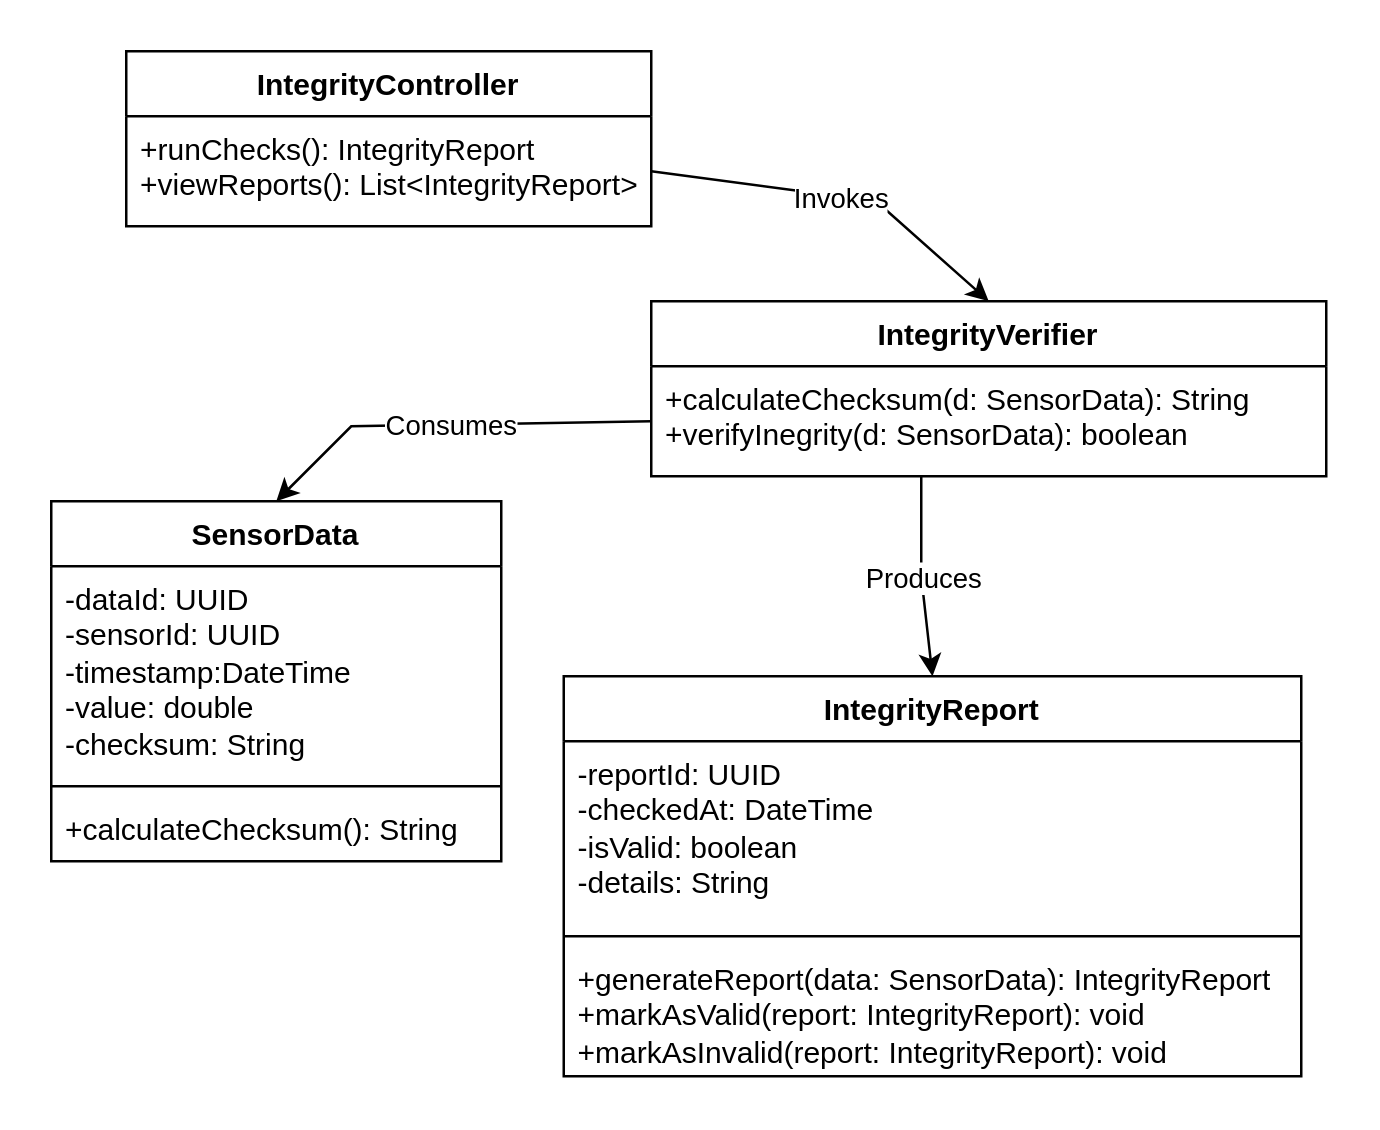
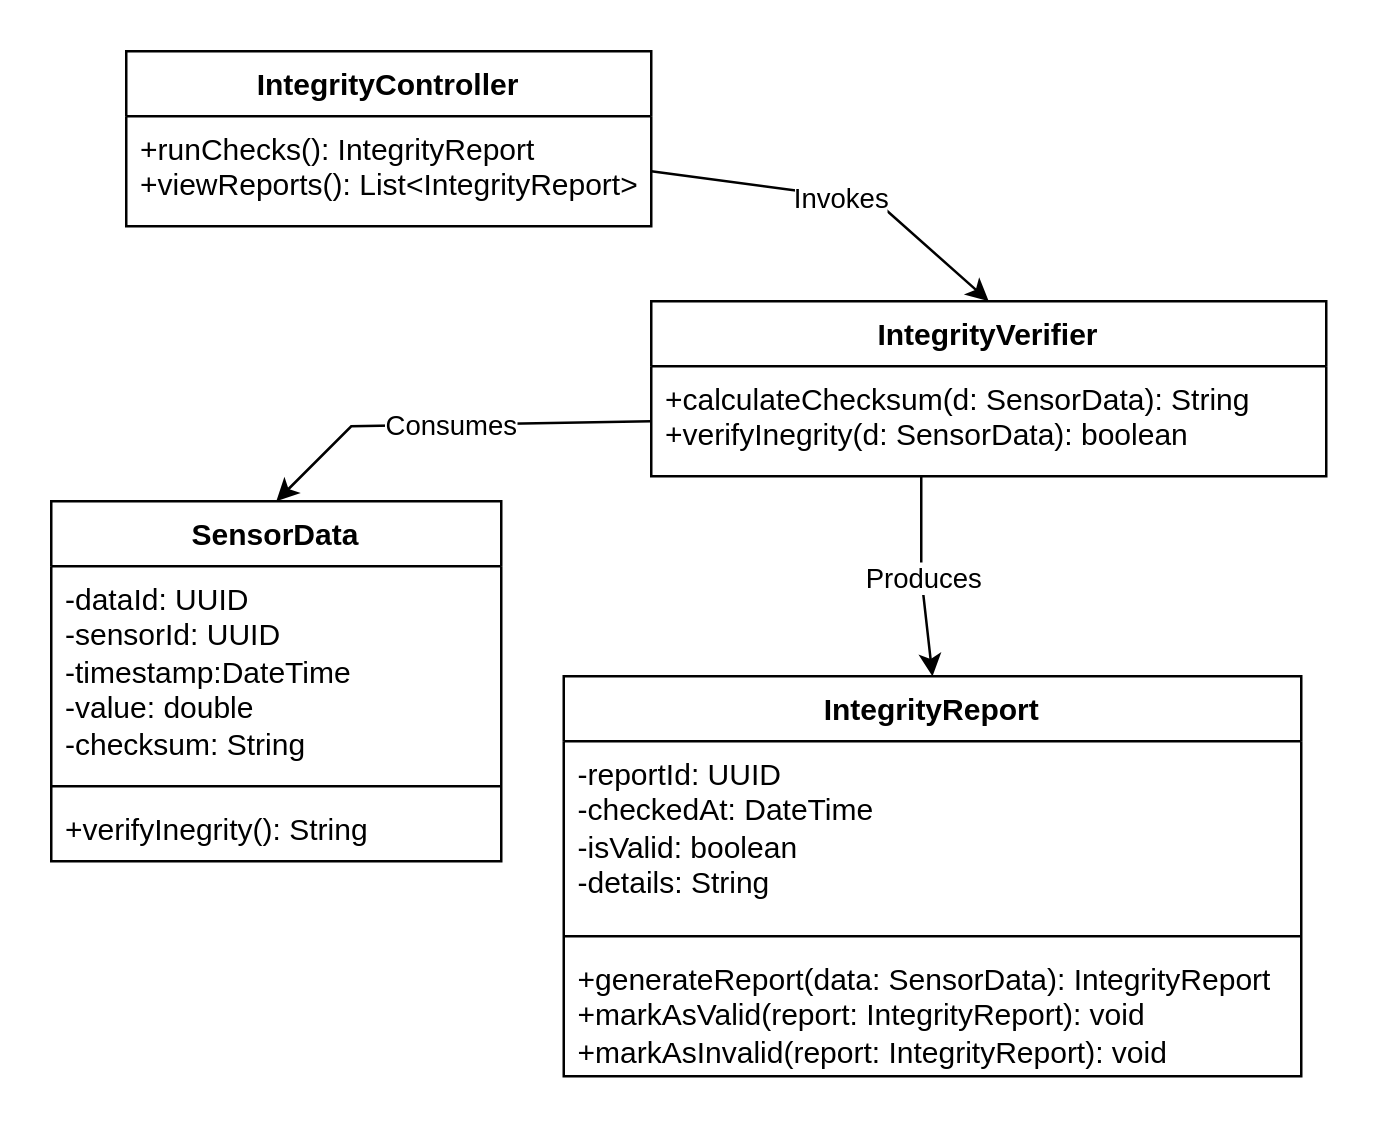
- <mxCell id="9" value="+calculateChecksum(): String" style="text;strokeColor=none;fillColor=none;align=left;verticalAlign=top;spacingLeft=4;spacingRight=4;overflow=hidden;rotatable=0;points=[[0,0.5],[1,0.5]];portConstraint=eastwest;whiteSpace=wrap;html=1;" vertex="1" parent="6"><mxGeometry y="118" width="180" height="26" as="geometry" /></mxCell>
+ <mxCell id="9" value="+verifyInegrity(): String" style="text;strokeColor=none;fillColor=none;align=left;verticalAlign=top;spacingLeft=4;spacingRight=4;overflow=hidden;rotatable=0;points=[[0,0.5],[1,0.5]];portConstraint=eastwest;whiteSpace=wrap;html=1;" vertex="1" parent="6"><mxGeometry y="118" width="180" height="26" as="geometry" /></mxCell>
